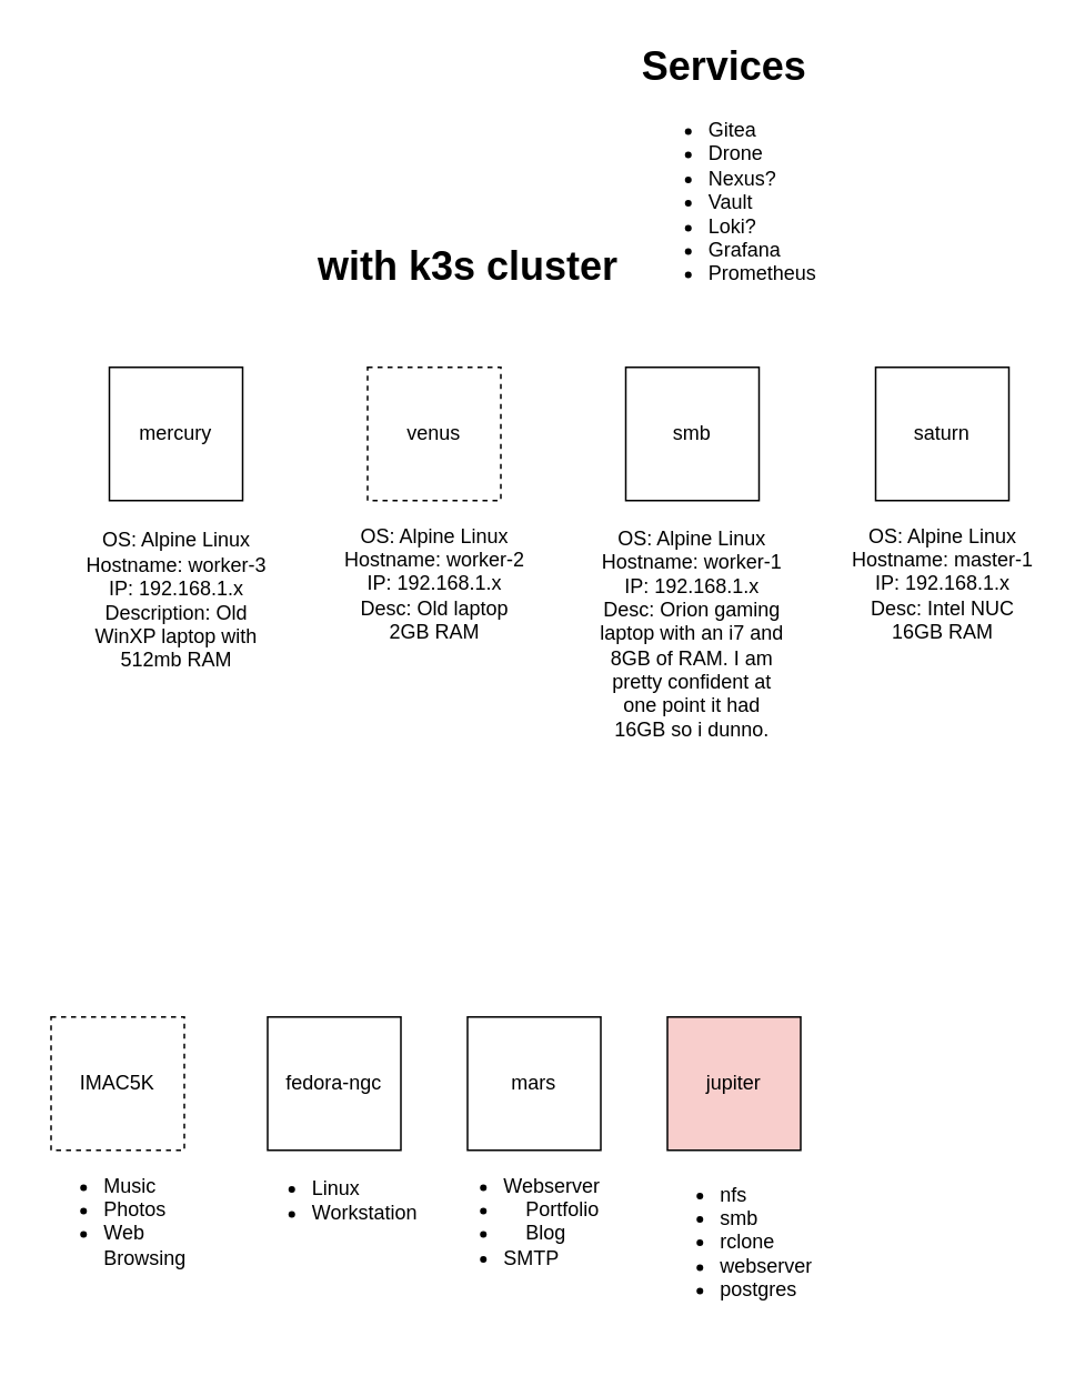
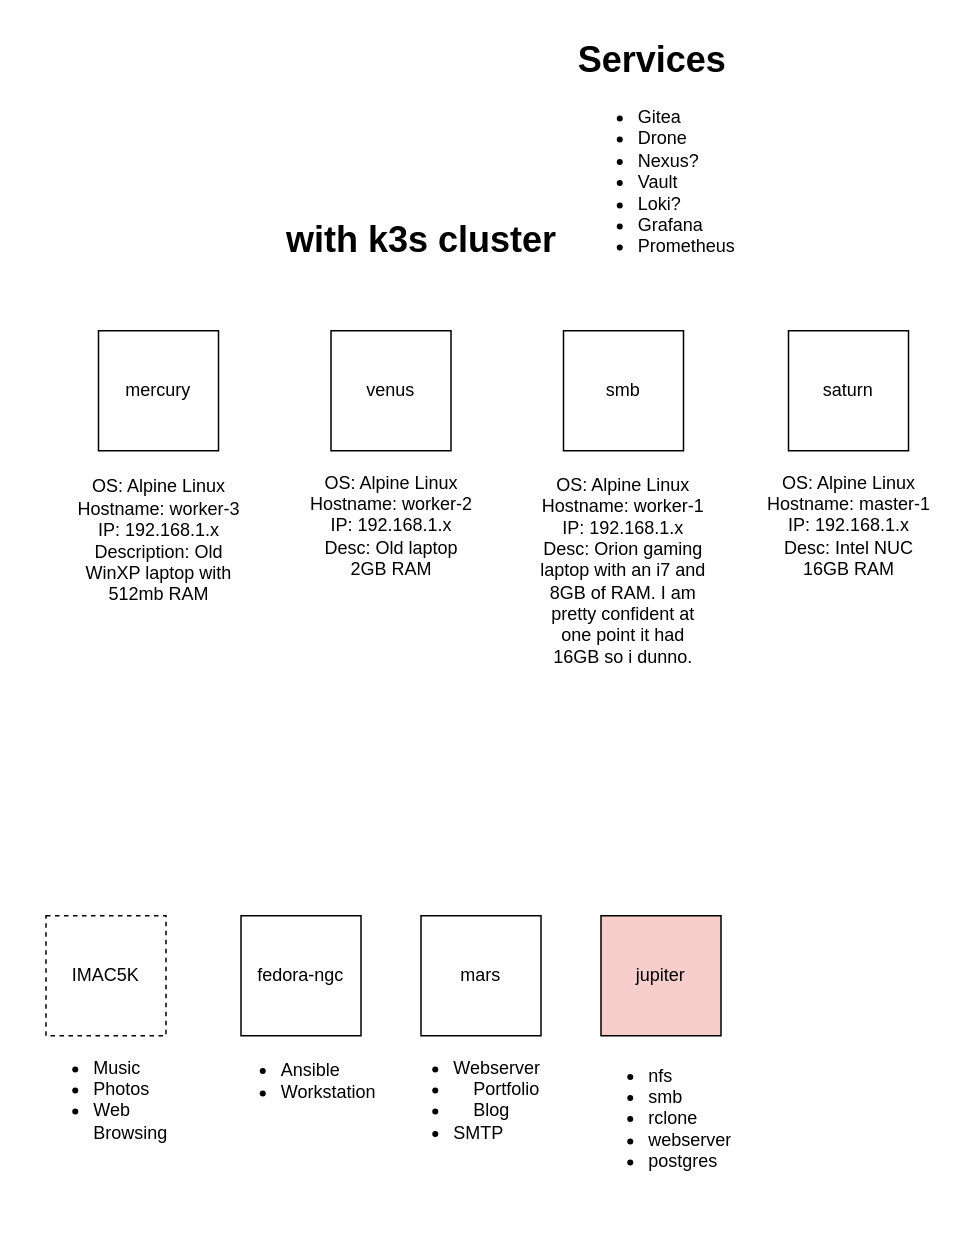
- <mxCell id="9" value="venus" style="whiteSpace=wrap;html=1;aspect=fixed;dashed=1;" parent="1" vertex="1"><mxGeometry x="220" y="220" width="80" height="80" as="geometry" /></mxCell>
+ <mxCell id="9" value="venus" style="whiteSpace=wrap;html=1;aspect=fixed;" parent="1" vertex="1"><mxGeometry x="220" y="220" width="80" height="80" as="geometry" /></mxCell>
- <mxCell id="11" value="&lt;ul&gt;&lt;li&gt;Linux&lt;/li&gt;&lt;li&gt;Workstation&lt;/li&gt;&lt;/ul&gt;" style="text;strokeColor=none;fillColor=none;html=1;whiteSpace=wrap;verticalAlign=middle;overflow=hidden;" parent="1" vertex="1"><mxGeometry x="145" y="680" width="110" height="80" as="geometry" /></mxCell>
+ <mxCell id="11" value="&lt;ul&gt;&lt;li&gt;Ansible&lt;/li&gt;&lt;li&gt;Workstation&lt;/li&gt;&lt;/ul&gt;" style="text;strokeColor=none;fillColor=none;html=1;whiteSpace=wrap;verticalAlign=middle;overflow=hidden;" parent="1" vertex="1"><mxGeometry x="145" y="680" width="110" height="80" as="geometry" /></mxCell>
